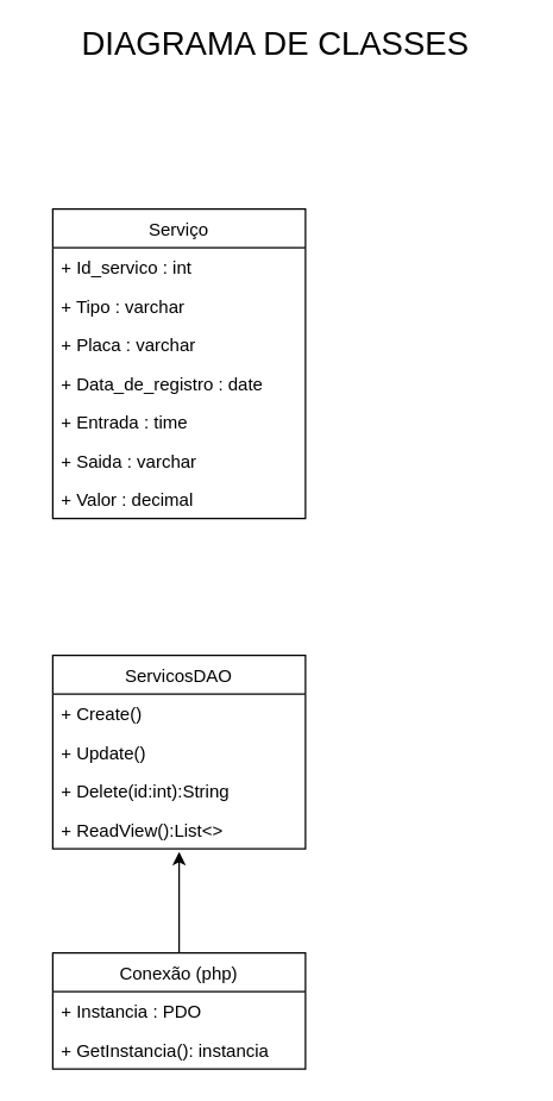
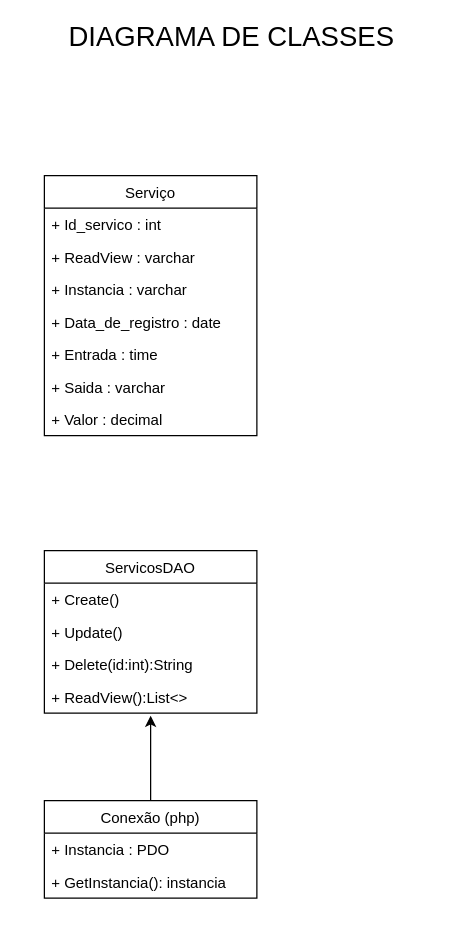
- <mxCell id="4" value="+ Tipo : varchar" style="text;strokeColor=none;fillColor=none;align=left;verticalAlign=top;spacingLeft=4;spacingRight=4;overflow=hidden;rotatable=0;points=[[0,0.5],[1,0.5]];portConstraint=eastwest;" vertex="1" parent="2"><mxGeometry y="52" width="170" height="26" as="geometry" /></mxCell>
+ <mxCell id="4" value="+ ReadView : varchar" style="text;strokeColor=none;fillColor=none;align=left;verticalAlign=top;spacingLeft=4;spacingRight=4;overflow=hidden;rotatable=0;points=[[0,0.5],[1,0.5]];portConstraint=eastwest;" vertex="1" parent="2"><mxGeometry y="52" width="170" height="26" as="geometry" /></mxCell>
- <mxCell id="5" value="+ Placa : varchar" style="text;strokeColor=none;fillColor=none;align=left;verticalAlign=top;spacingLeft=4;spacingRight=4;overflow=hidden;rotatable=0;points=[[0,0.5],[1,0.5]];portConstraint=eastwest;" vertex="1" parent="2"><mxGeometry y="78" width="170" height="26" as="geometry" /></mxCell>
+ <mxCell id="5" value="+ Instancia : varchar" style="text;strokeColor=none;fillColor=none;align=left;verticalAlign=top;spacingLeft=4;spacingRight=4;overflow=hidden;rotatable=0;points=[[0,0.5],[1,0.5]];portConstraint=eastwest;" vertex="1" parent="2"><mxGeometry y="78" width="170" height="26" as="geometry" /></mxCell>
